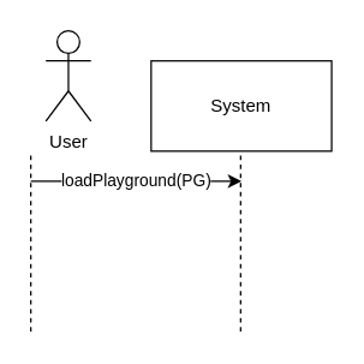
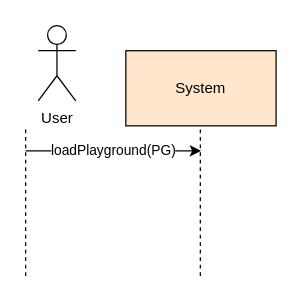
- <mxCell id="2" value="System" style="rounded=0;whiteSpace=wrap;html=1;" vertex="1" parent="1"><mxGeometry x="100" y="40" width="120" height="60" as="geometry" /></mxCell>
+ <mxCell id="2" value="System" style="rounded=0;whiteSpace=wrap;html=1;fillColor=#ffe6cc;" vertex="1" parent="1"><mxGeometry x="100" y="40" width="120" height="60" as="geometry" /></mxCell>
